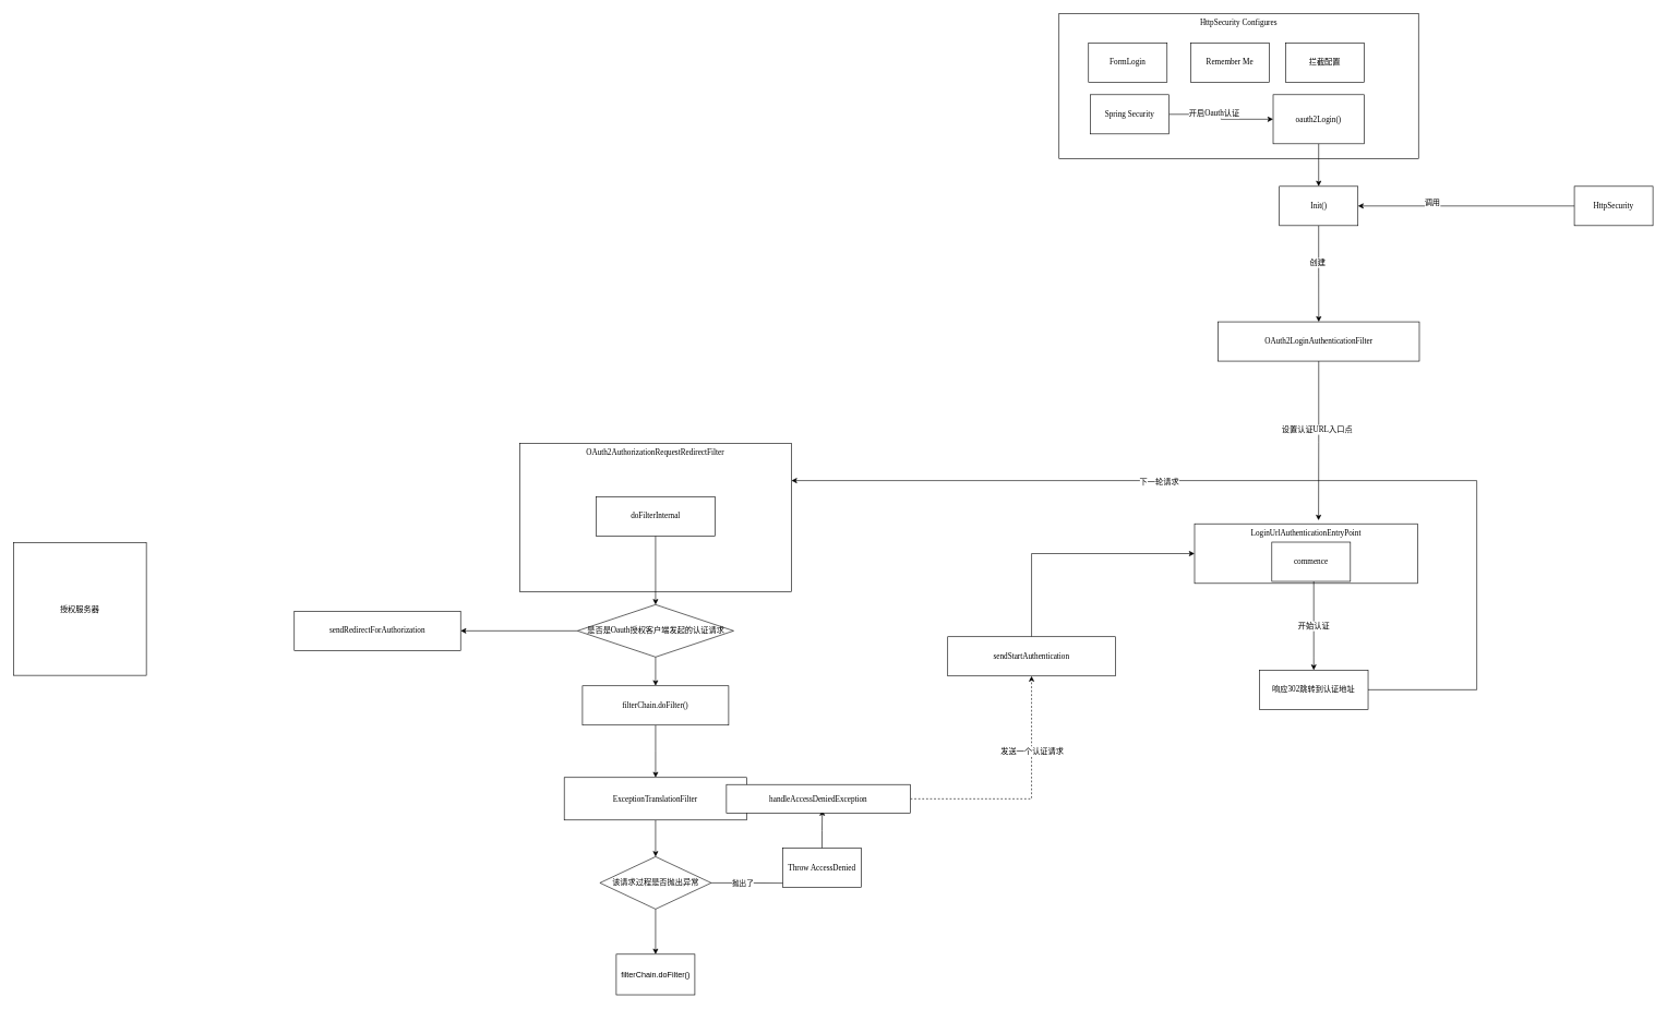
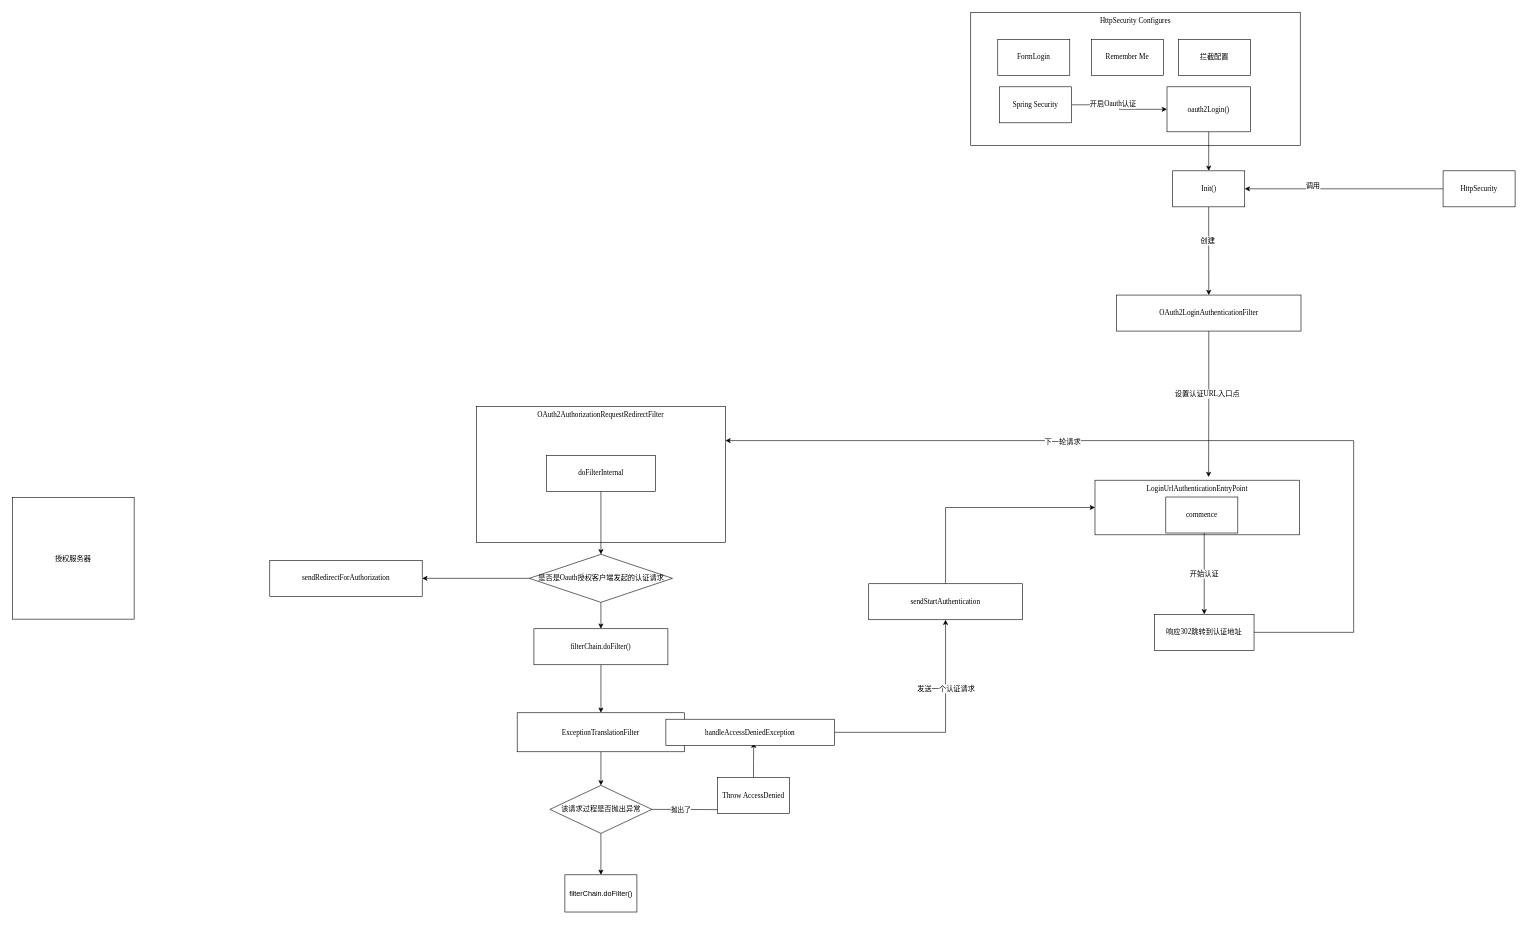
- <mxCell id="16" style="edgeStyle=orthogonalEdgeStyle;rounded=0;orthogonalLoop=1;jettySize=auto;html=1;fontFamily=Verdana;fontSize=12;fontColor=#000000;dashed=1;" edge="1" parent="1" source="18" target="23"><mxGeometry relative="1" as="geometry" /></mxCell>
+ <mxCell id="16" style="edgeStyle=orthogonalEdgeStyle;rounded=0;orthogonalLoop=1;jettySize=auto;html=1;fontFamily=Verdana;fontSize=12;fontColor=#000000;" edge="1" parent="1" source="18" target="23"><mxGeometry relative="1" as="geometry" /></mxCell>
